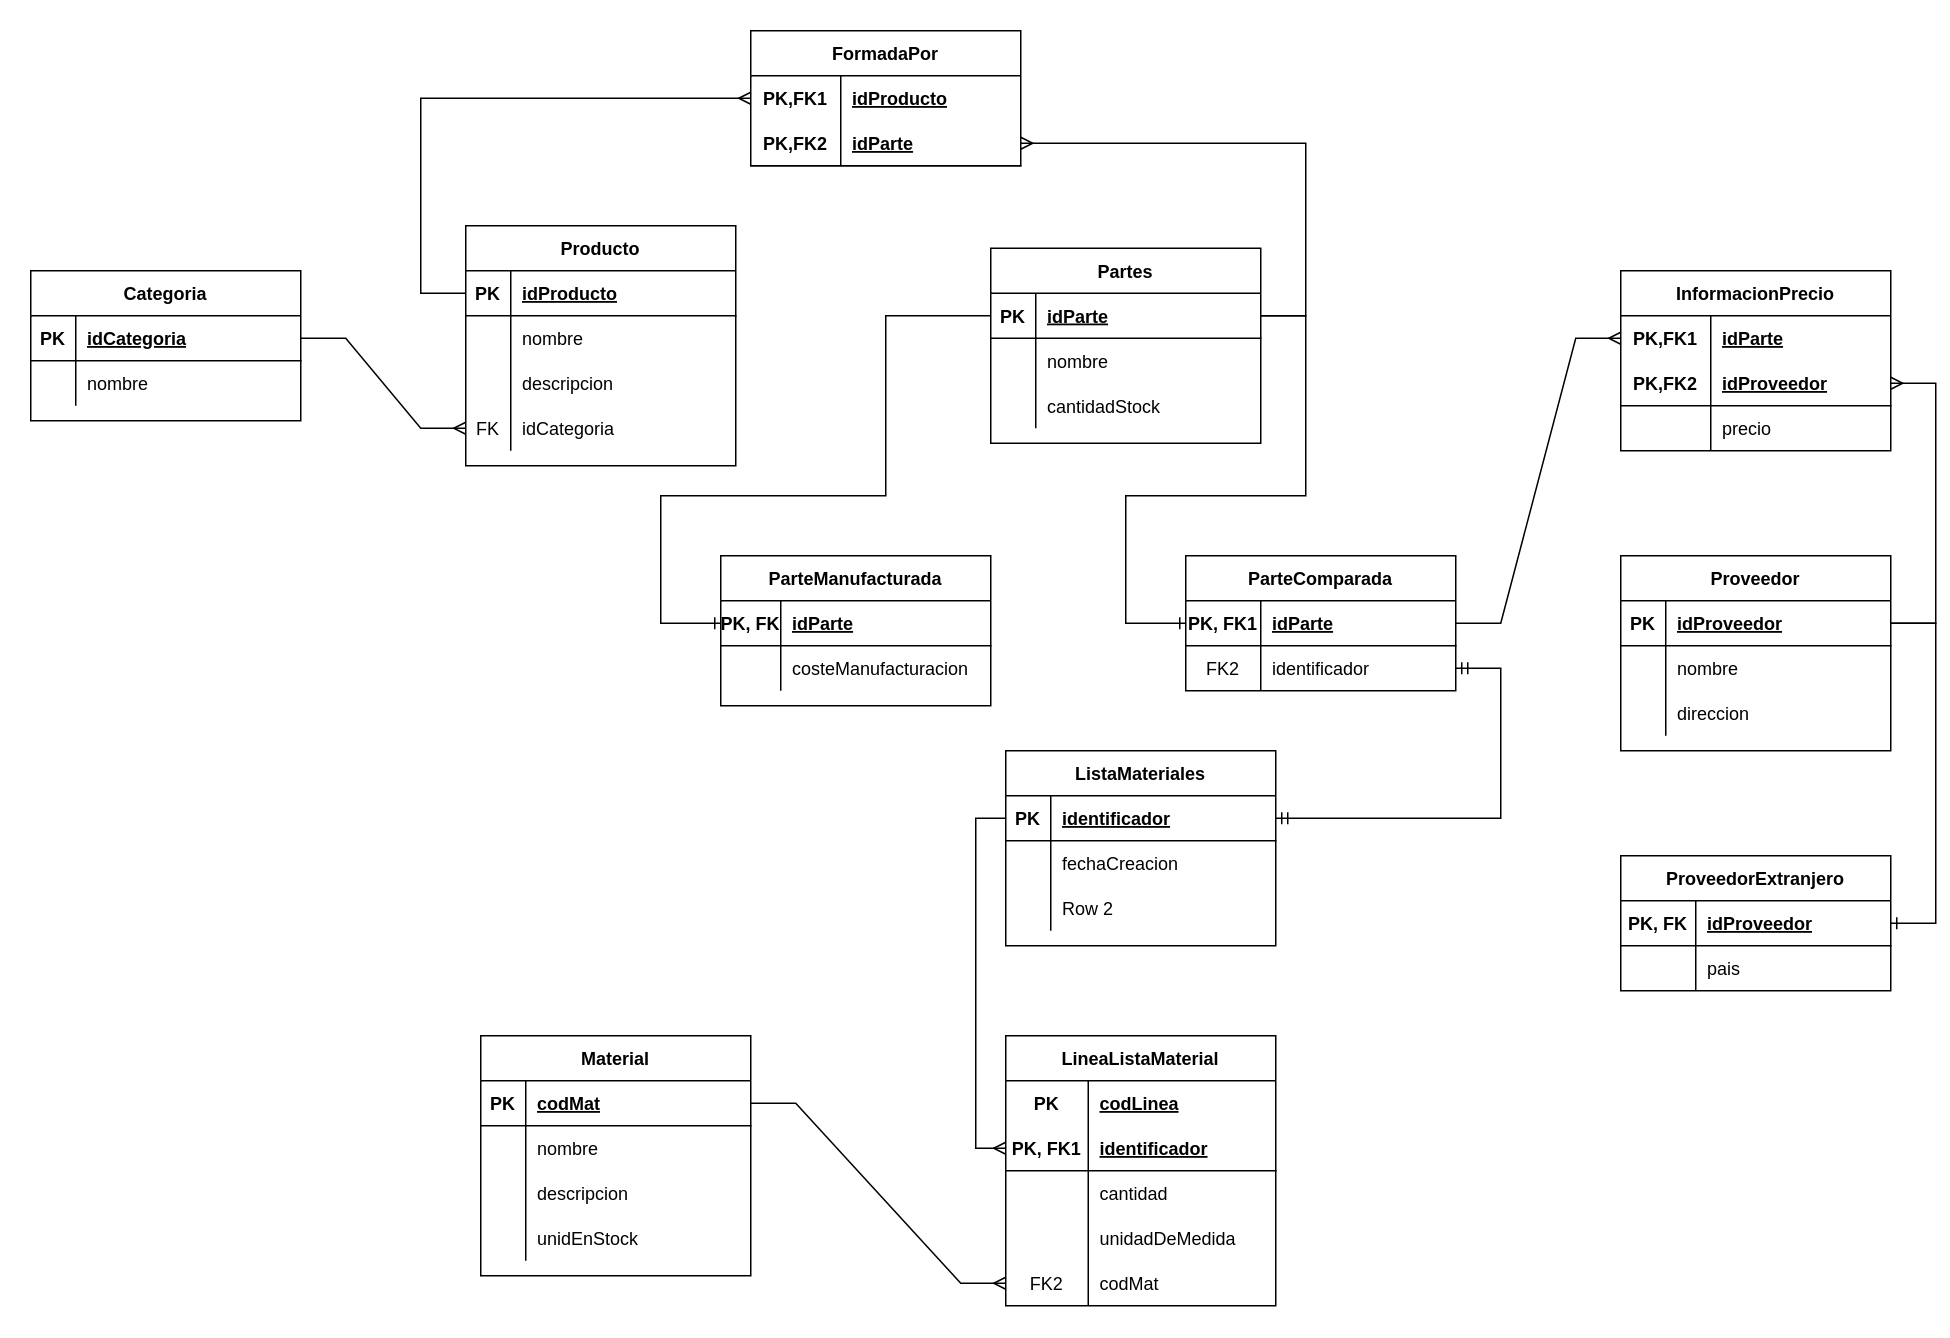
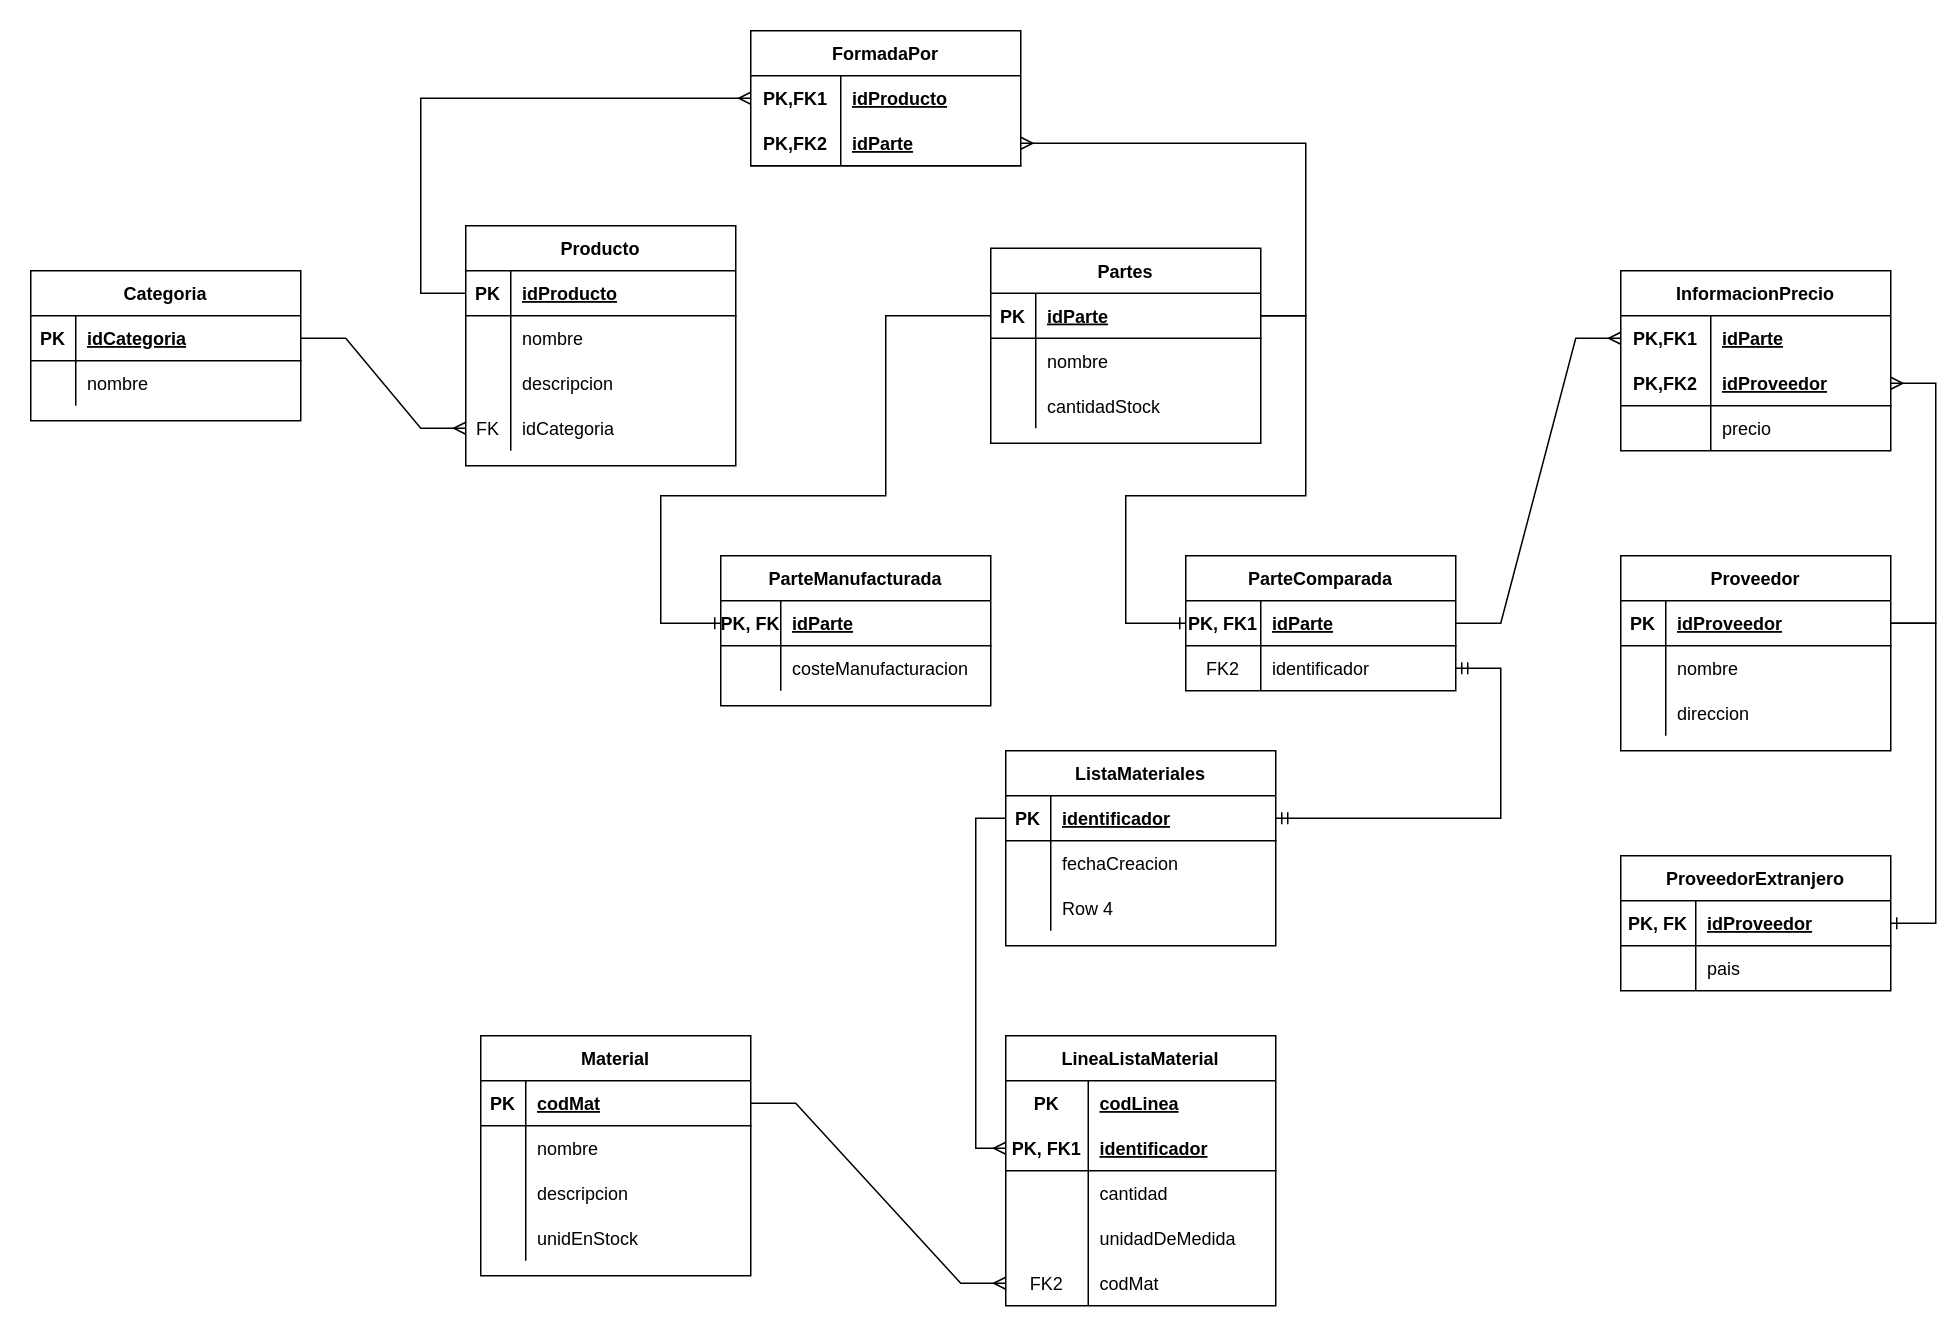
- <mxCell id="97" value="Row 2" style="shape=partialRectangle;connectable=0;fillColor=none;top=0;left=0;bottom=0;right=0;align=left;spacingLeft=6;overflow=hidden;" vertex="1" parent="95"><mxGeometry x="30" width="150" height="30" as="geometry"><mxRectangle width="150" height="30" as="alternateBounds" /></mxGeometry></mxCell>
+ <mxCell id="97" value="Row 4" style="shape=partialRectangle;connectable=0;fillColor=none;top=0;left=0;bottom=0;right=0;align=left;spacingLeft=6;overflow=hidden;" vertex="1" parent="95"><mxGeometry x="30" width="150" height="30" as="geometry"><mxRectangle width="150" height="30" as="alternateBounds" /></mxGeometry></mxCell>
